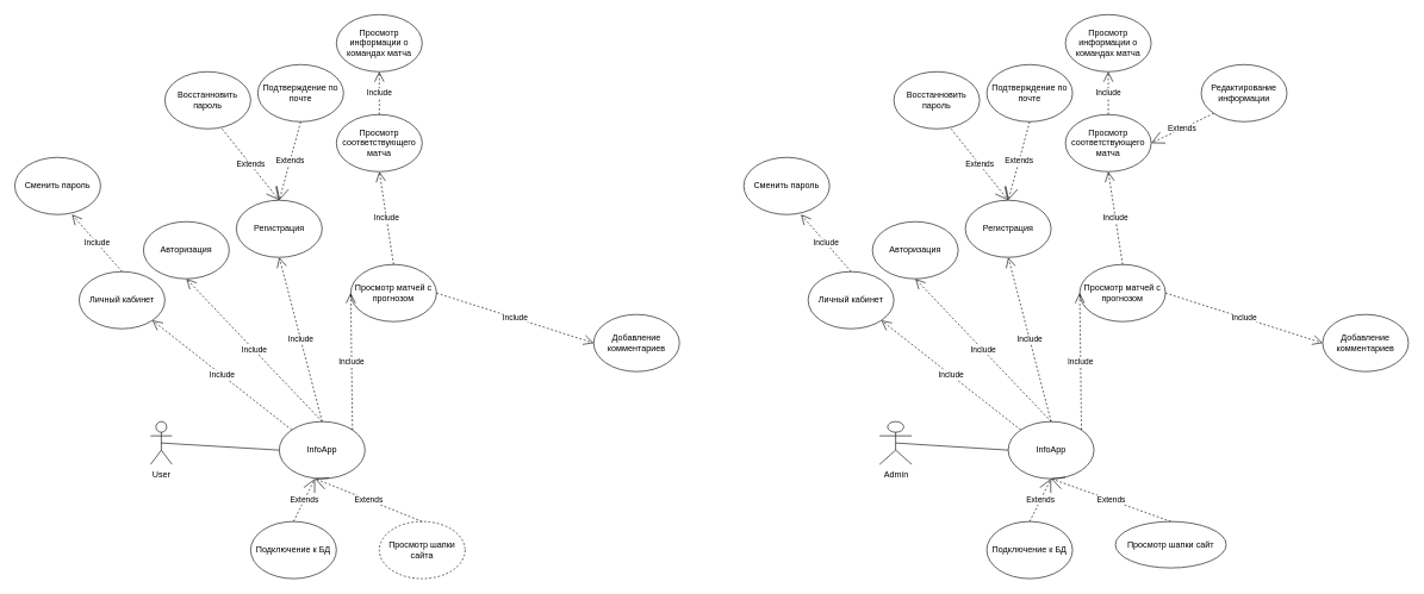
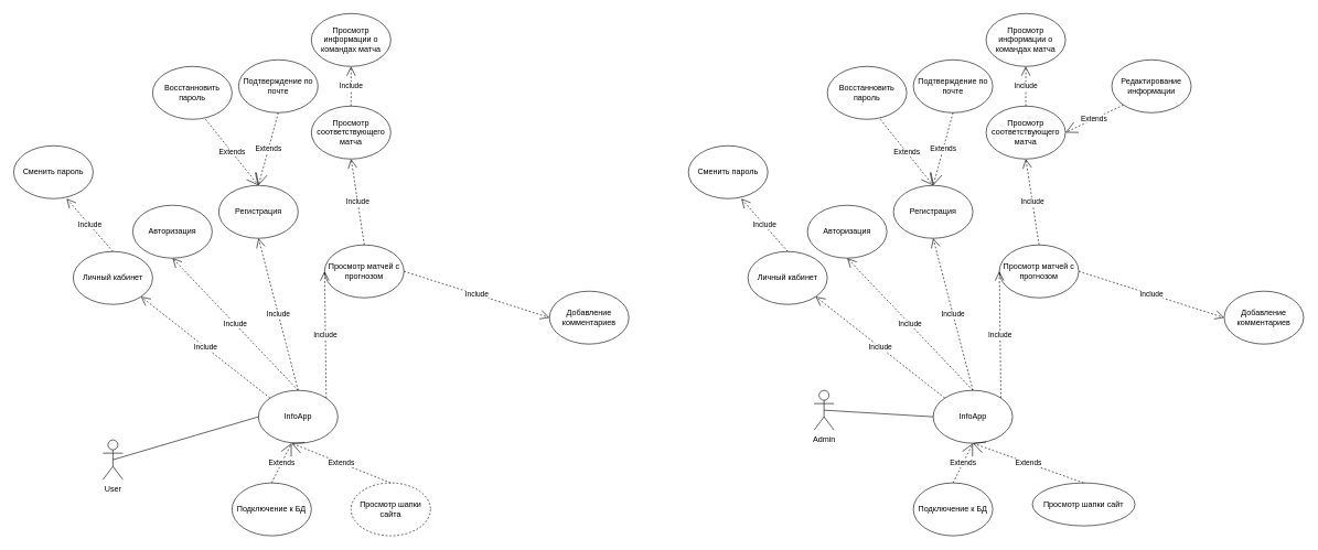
- <mxCell id="2" value="User&lt;br&gt;" style="shape=umlActor;verticalLabelPosition=bottom;verticalAlign=top;html=1;outlineConnect=0;" vertex="1" parent="1"><mxGeometry x="210" y="590" width="30" height="60" as="geometry" /></mxCell>
+ <mxCell id="2" value="User&lt;br&gt;" style="shape=umlActor;verticalLabelPosition=bottom;verticalAlign=top;html=1;outlineConnect=0;" vertex="1" parent="1"><mxGeometry x="155" y="665" width="30" height="60" as="geometry" /></mxCell>
- <mxCell id="25" value="Admin" style="shape=umlActor;verticalLabelPosition=bottom;verticalAlign=top;html=1;outlineConnect=0;" vertex="1" parent="1"><mxGeometry x="1230" y="590" width="45" height="60" as="geometry" /></mxCell>
+ <mxCell id="25" value="Admin" style="shape=umlActor;verticalLabelPosition=bottom;verticalAlign=top;html=1;outlineConnect=0;" vertex="1" parent="1"><mxGeometry x="1230" y="590" width="30" height="60" as="geometry" /></mxCell>
